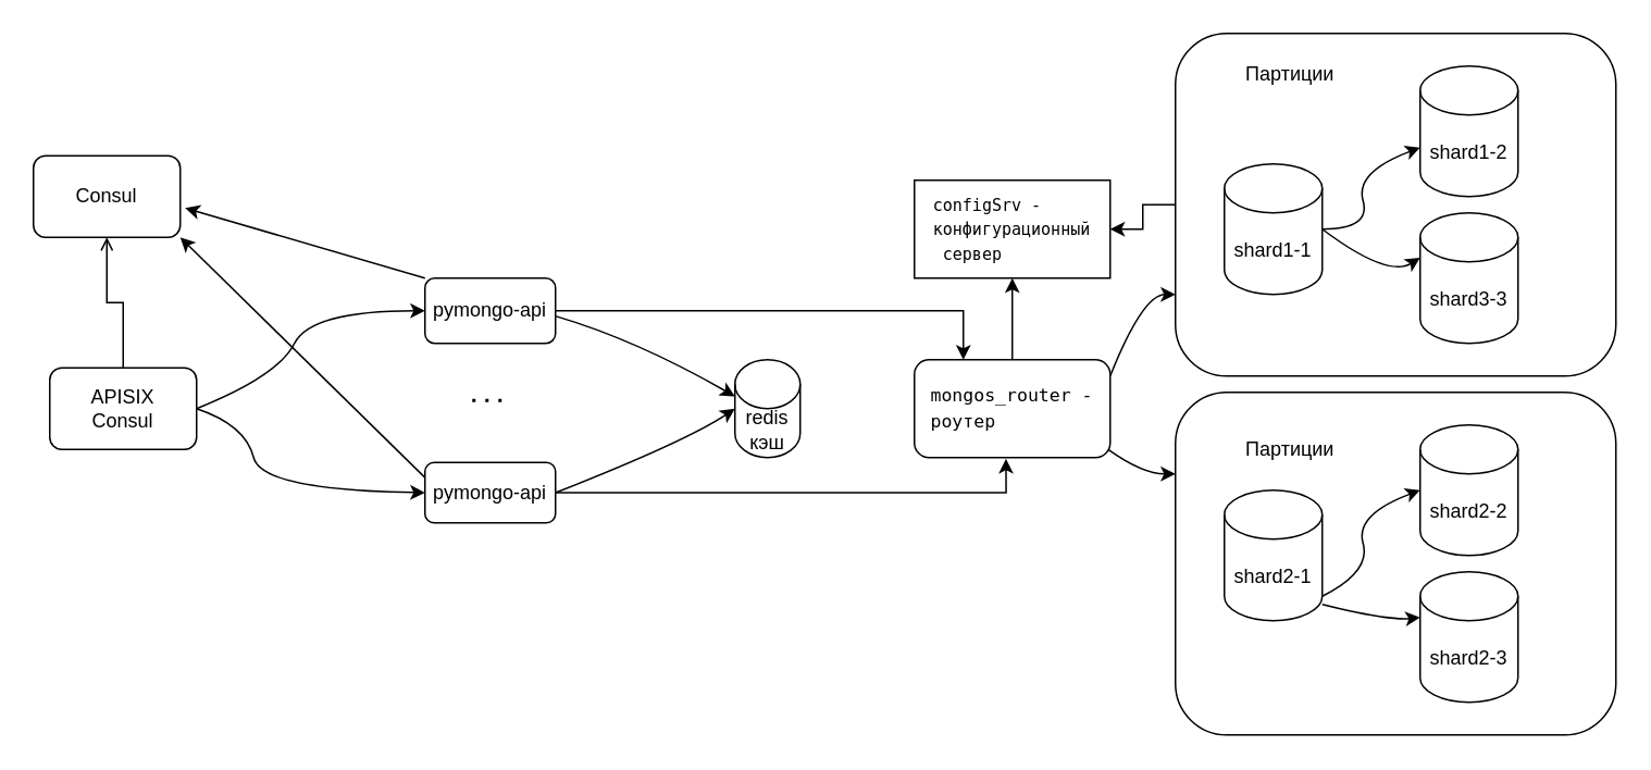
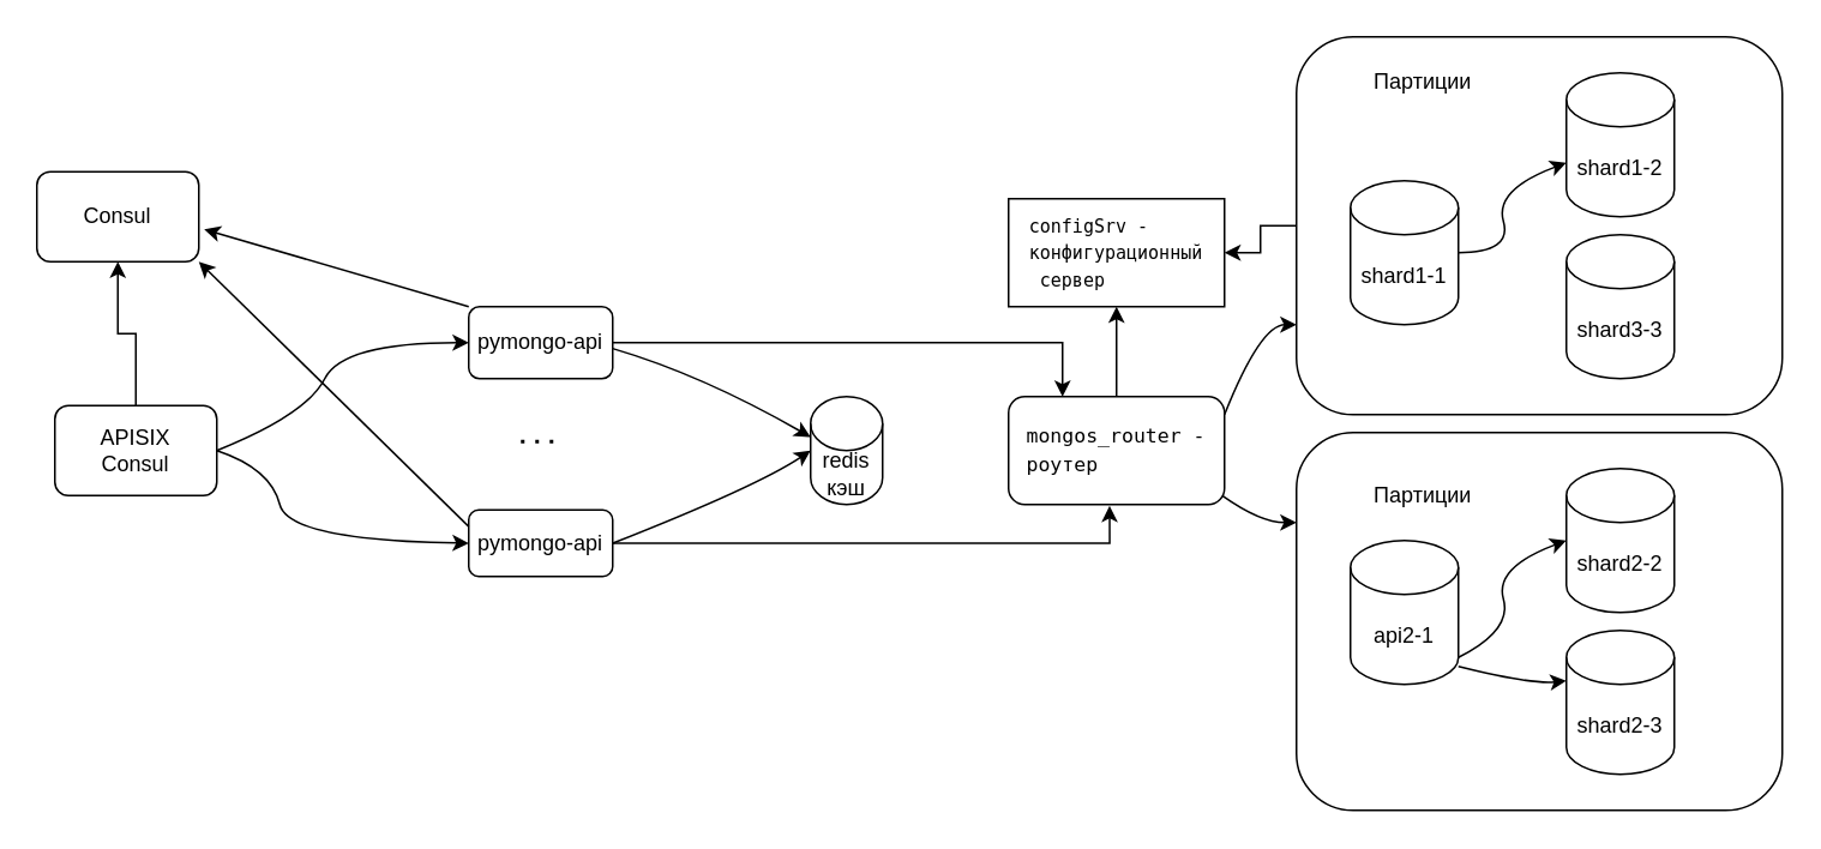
- <mxCell id="29" value="" style="edgeStyle=orthogonalEdgeStyle;rounded=0;orthogonalLoop=1;jettySize=auto;html=1;endArrow=open;" edge="1" parent="1" source="30" target="33"><mxGeometry relative="1" as="geometry" /></mxCell>
+ <mxCell id="29" value="" style="edgeStyle=orthogonalEdgeStyle;rounded=0;orthogonalLoop=1;jettySize=auto;html=1;" edge="1" parent="1" source="30" target="33"><mxGeometry relative="1" as="geometry" /></mxCell>
- <mxCell id="14" value="" style="curved=1;endArrow=classic;html=1;rounded=0;exitX=1;exitY=0.5;exitDx=0;exitDy=0;exitPerimeter=0;entryX=0;entryY=0;entryDx=0;entryDy=27.5;entryPerimeter=0;" edge="1" parent="1" source="10" target="15"><mxGeometry width="50" height="50" relative="1" as="geometry"><mxPoint x="820" y="200" as="sourcePoint" /><mxPoint x="880" y="180" as="targetPoint" /><Array as="points"><mxPoint x="850" y="170" /></Array></mxGeometry></mxCell>
- <mxCell id="11" value="shard2-1" style="shape=cylinder3;whiteSpace=wrap;html=1;boundedLbl=1;backgroundOutline=1;size=15;" vertex="1" parent="1"><mxGeometry x="750" y="300" width="60" height="80" as="geometry" /></mxCell>
+ <mxCell id="11" value="api2-1" style="shape=cylinder3;whiteSpace=wrap;html=1;boundedLbl=1;backgroundOutline=1;size=15;" vertex="1" parent="1"><mxGeometry x="750" y="300" width="60" height="80" as="geometry" /></mxCell>
